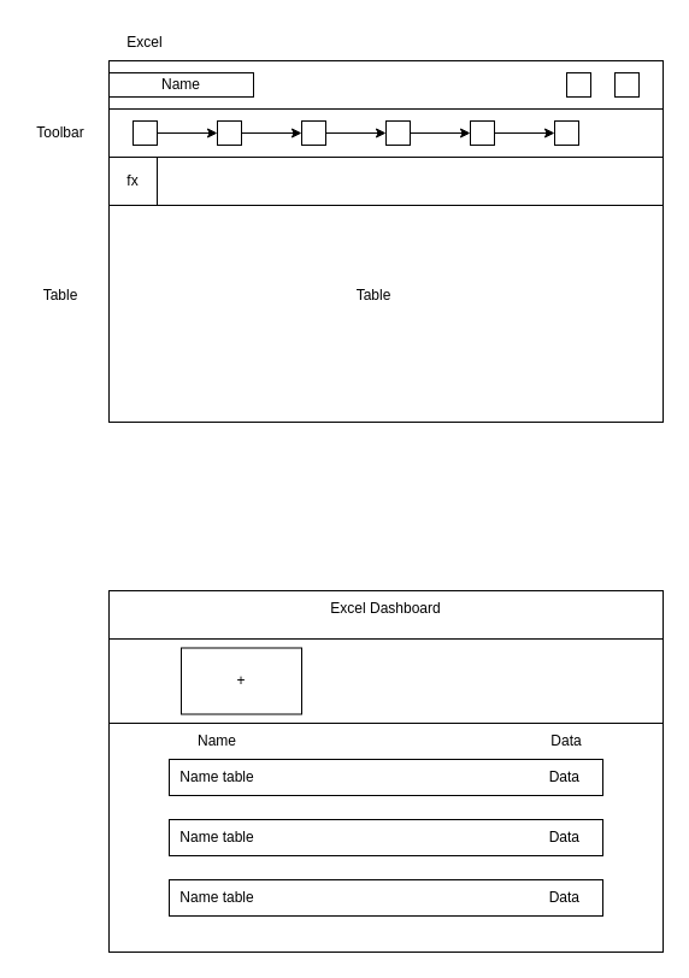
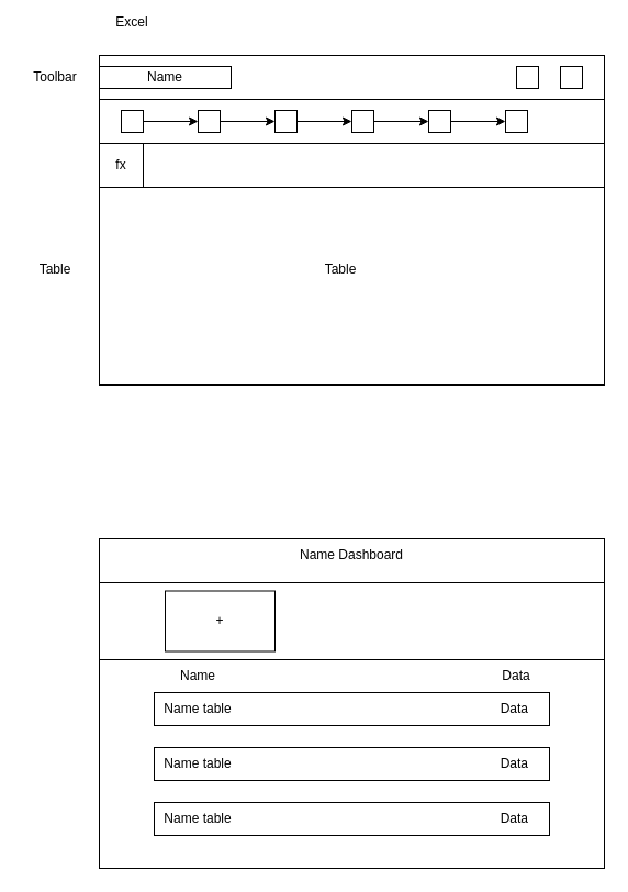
- <mxCell id="3" value="Excel" style="text;html=1;strokeColor=none;fillColor=none;align=center;verticalAlign=middle;whiteSpace=wrap;rounded=0;" vertex="1" parent="1"><mxGeometry x="90" y="20" width="60" height="30" as="geometry" /></mxCell>
+ <mxCell id="3" value="Excel" style="text;html=1;strokeColor=none;fillColor=none;align=center;verticalAlign=middle;whiteSpace=wrap;rounded=0;" vertex="1" parent="1"><mxGeometry x="90" y="5" width="60" height="30" as="geometry" /></mxCell>
- <mxCell id="40" value="Toolbar" style="text;html=1;strokeColor=none;fillColor=none;align=center;verticalAlign=middle;whiteSpace=wrap;rounded=0;" vertex="1" parent="1"><mxGeometry y="95" width="60" height="30" as="geometry" x="20" /></mxCell>
+ <mxCell id="40" value="Toolbar" style="text;html=1;strokeColor=none;fillColor=none;align=center;verticalAlign=middle;whiteSpace=wrap;rounded=0;" vertex="1" parent="1"><mxGeometry x="20" y="55" width="60" height="30" as="geometry" /></mxCell>
- <mxCell id="23" value="Excel Dashboard" style="text;html=1;strokeColor=none;fillColor=none;align=center;verticalAlign=middle;whiteSpace=wrap;rounded=0;" vertex="1" parent="1"><mxGeometry x="265" y="490" width="110" height="30" as="geometry" /></mxCell>
+ <mxCell id="23" value="Name Dashboard" style="text;html=1;strokeColor=none;fillColor=none;align=center;verticalAlign=middle;whiteSpace=wrap;rounded=0;" vertex="1" parent="1"><mxGeometry x="265" y="490" width="110" height="30" as="geometry" /></mxCell>
